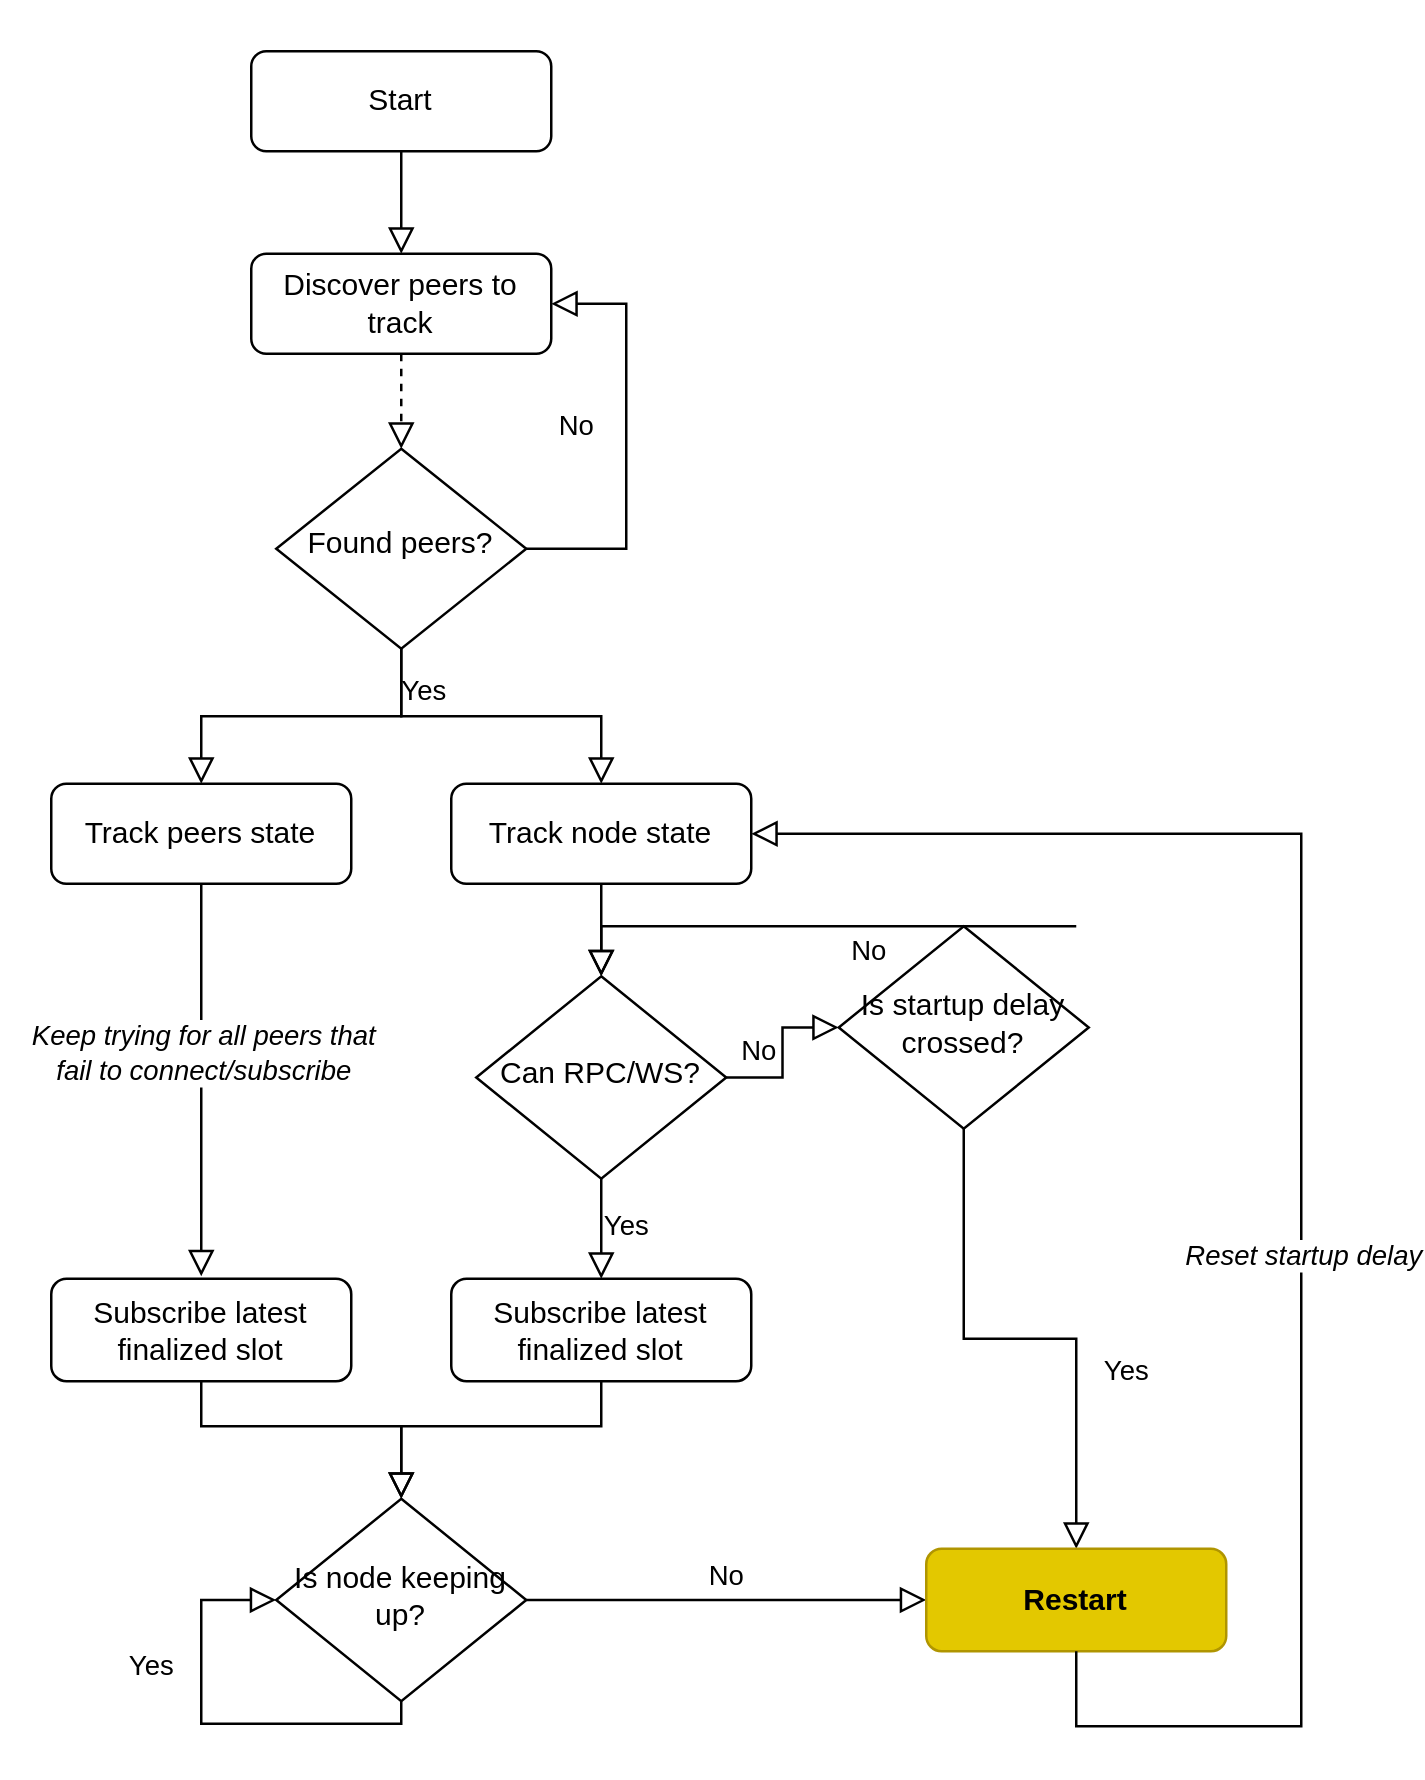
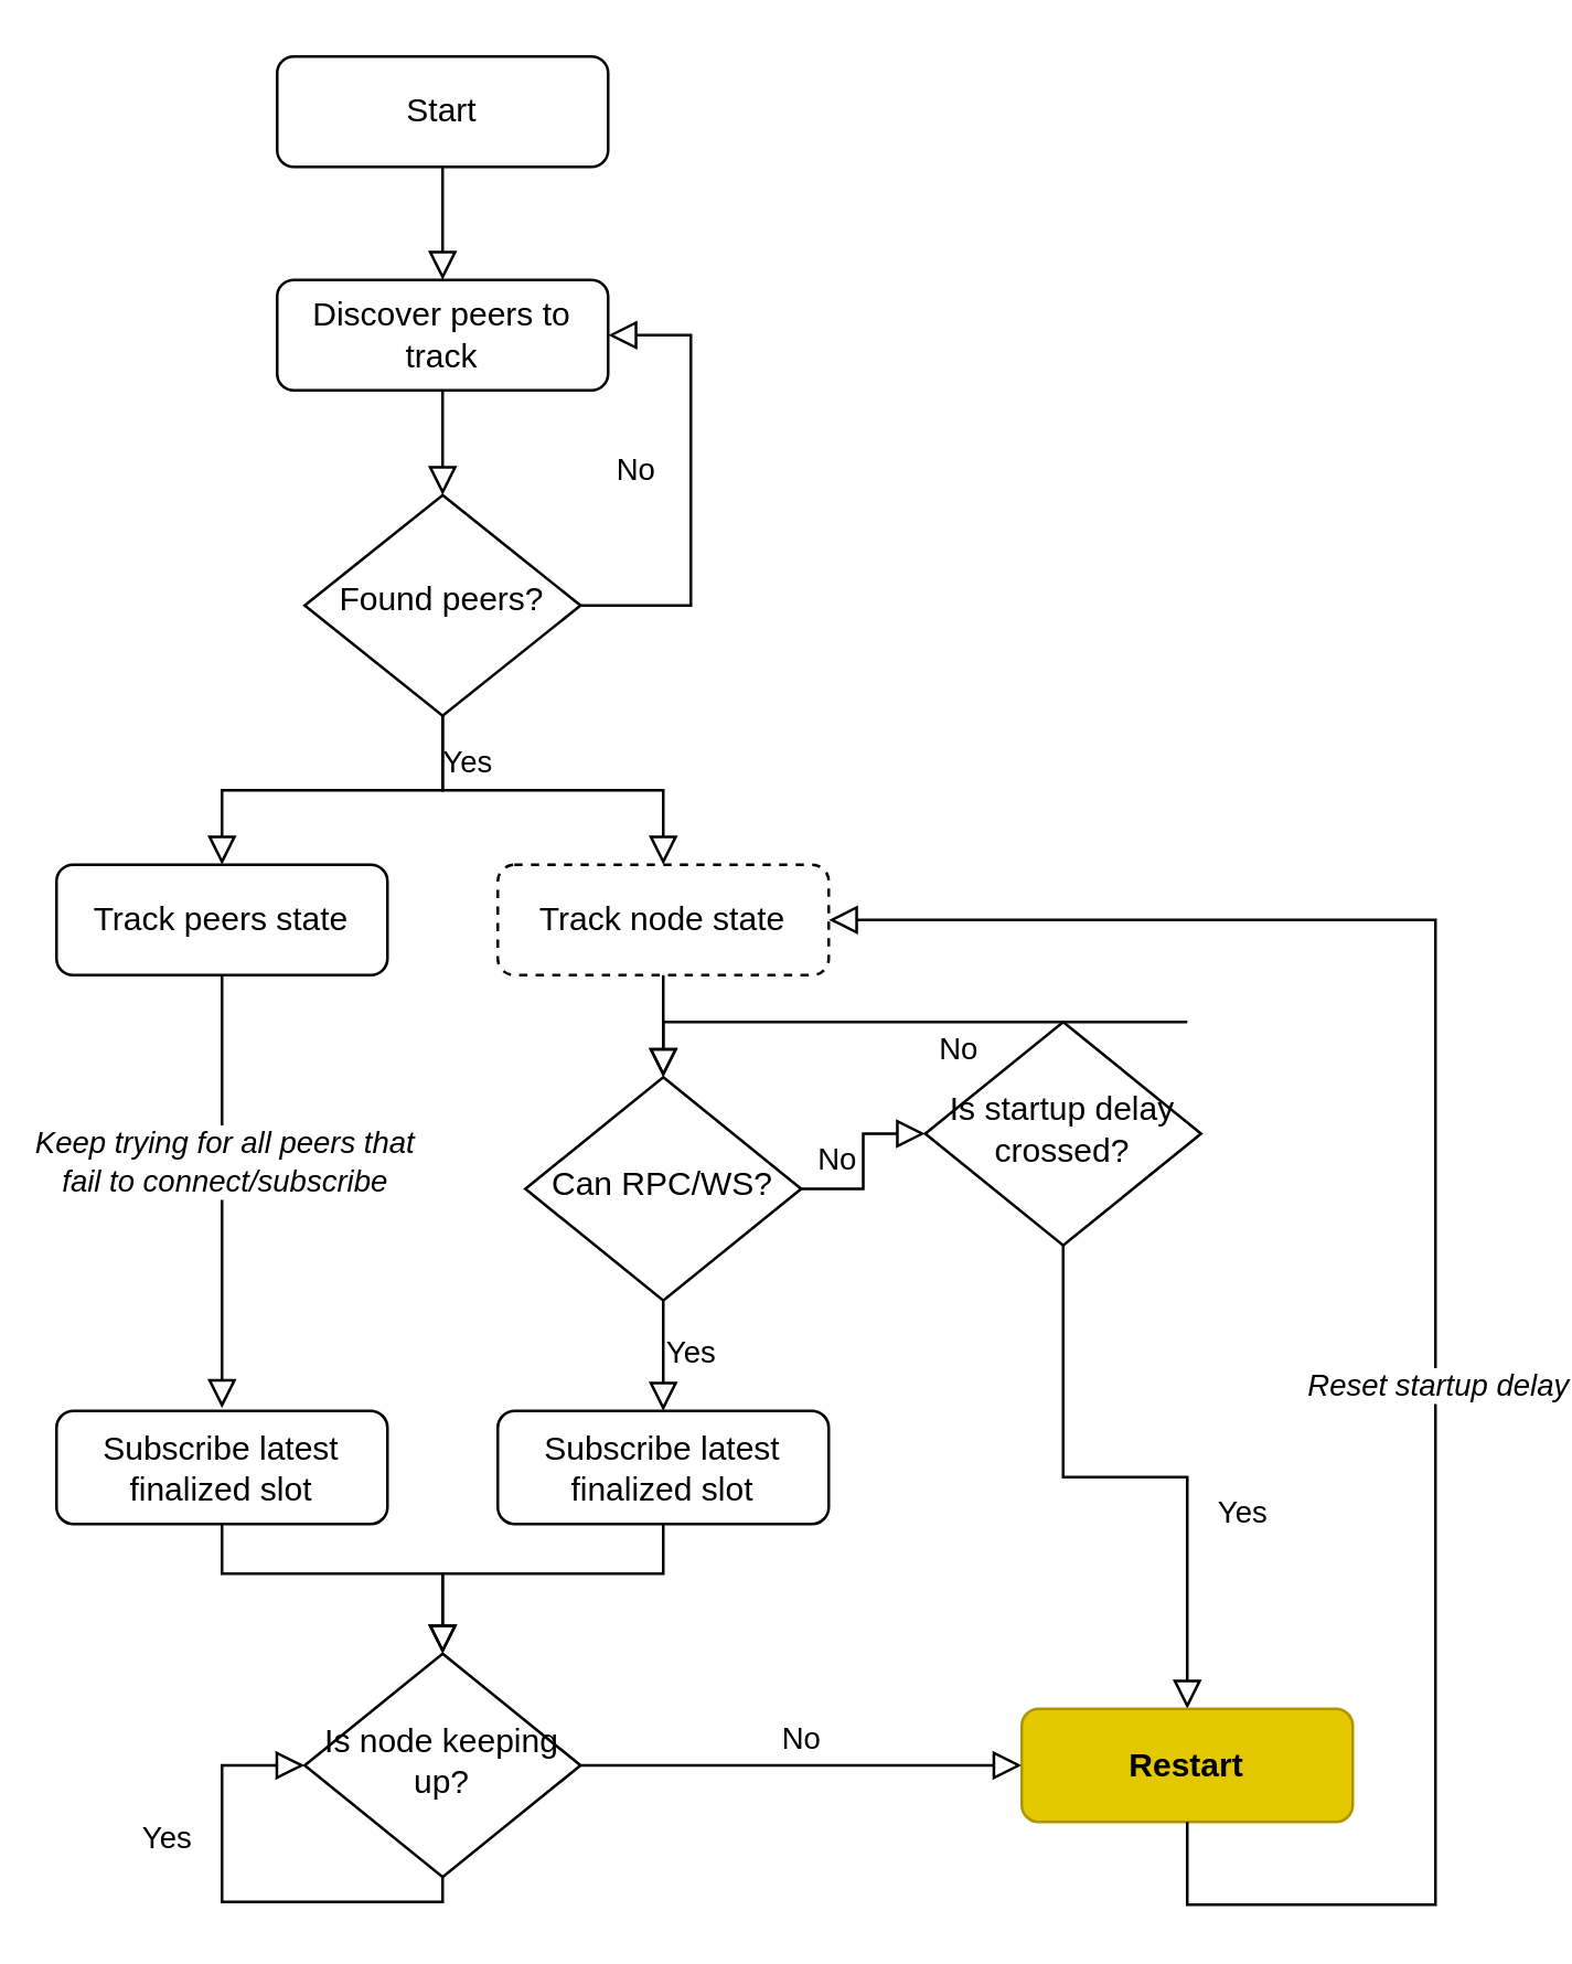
- <mxCell id="11" value="" style="rounded=0;html=1;jettySize=auto;orthogonalLoop=1;fontSize=11;endArrow=block;endFill=0;endSize=8;strokeWidth=1;shadow=0;labelBackgroundColor=none;edgeStyle=orthogonalEdgeStyle;entryX=0.5;entryY=0;entryDx=0;entryDy=0;exitX=0.5;exitY=1;exitDx=0;exitDy=0;dashed=1;" parent="1" source="12" target="6" edge="1"><mxGeometry relative="1" as="geometry"><mxPoint x="179" y="120" as="targetPoint" /><Array as="points" /></mxGeometry></mxCell>
+ <mxCell id="11" value="" style="rounded=0;html=1;jettySize=auto;orthogonalLoop=1;fontSize=11;endArrow=block;endFill=0;endSize=8;strokeWidth=1;shadow=0;labelBackgroundColor=none;edgeStyle=orthogonalEdgeStyle;entryX=0.5;entryY=0;entryDx=0;entryDy=0;exitX=0.5;exitY=1;exitDx=0;exitDy=0;" parent="1" source="12" target="6" edge="1"><mxGeometry relative="1" as="geometry"><mxPoint x="179" y="120" as="targetPoint" /><Array as="points" /></mxGeometry></mxCell>
- <mxCell id="14" value="Track node state" style="rounded=1;whiteSpace=wrap;html=1;fontSize=12;glass=0;strokeWidth=1;shadow=0;" parent="1" vertex="1"><mxGeometry x="180" y="313" width="120" height="40" as="geometry" /></mxCell>
+ <mxCell id="14" value="Track node state" style="rounded=1;whiteSpace=wrap;html=1;fontSize=12;glass=0;strokeWidth=1;shadow=0;dashed=1;" parent="1" vertex="1"><mxGeometry x="180" y="313" width="120" height="40" as="geometry" /></mxCell>
